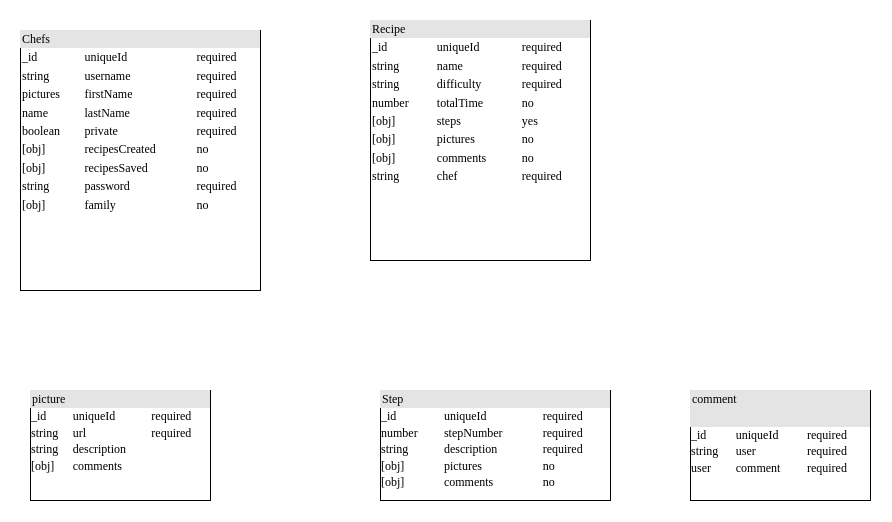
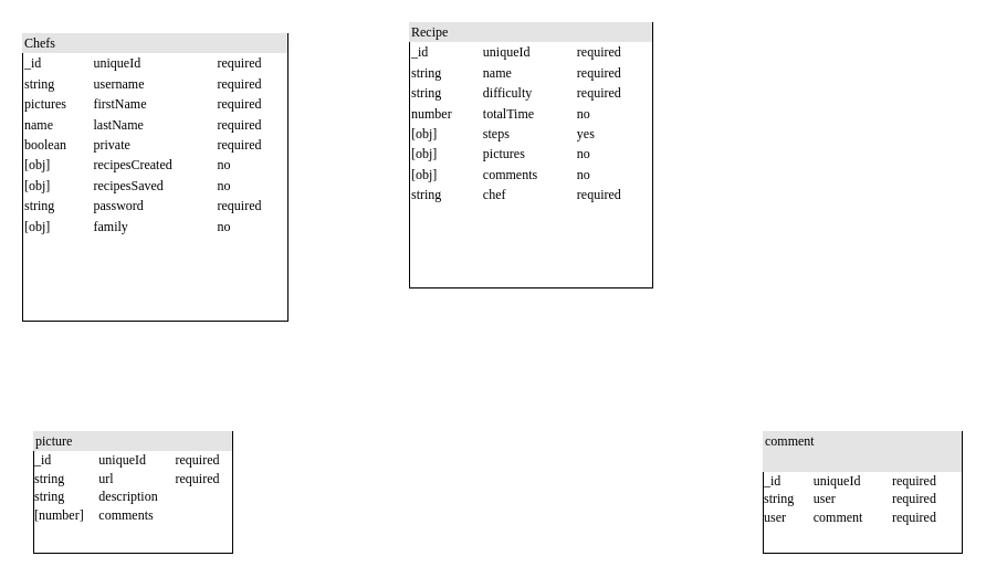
- <mxCell id="4" value="&lt;div style=&quot;box-sizing: border-box ; width: 100% ; background: #e4e4e4 ; padding: 2px&quot;&gt;picture&lt;br&gt;&lt;/div&gt;&lt;table style=&quot;width: 100% ; font-size: 1em&quot; cellpadding=&quot;1&quot; cellspacing=&quot;0&quot;&gt;&lt;tbody&gt;&lt;tr&gt;&lt;td&gt;_id&lt;/td&gt;&lt;td&gt;uniqueId&lt;/td&gt;&lt;td&gt;required&lt;/td&gt;&lt;/tr&gt;&lt;tr&gt;&lt;td&gt;string&lt;/td&gt;&lt;td&gt;url&lt;/td&gt;&lt;td&gt;required&lt;/td&gt;&lt;/tr&gt;&lt;tr&gt;&lt;td&gt;string&lt;/td&gt;&lt;td&gt;description&lt;/td&gt;&lt;td&gt;&lt;br&gt;&lt;/td&gt;&lt;/tr&gt;&lt;tr&gt;&lt;td&gt;[obj]&lt;/td&gt;&lt;td&gt;comments&lt;/td&gt;&lt;td&gt;&lt;br&gt;&lt;/td&gt;&lt;/tr&gt;&lt;/tbody&gt;&lt;/table&gt;" style="verticalAlign=top;align=left;overflow=fill;html=1;rounded=0;shadow=0;comic=0;labelBackgroundColor=none;strokeWidth=1;fontFamily=Verdana;fontSize=12" vertex="1" parent="1"><mxGeometry x="30" y="390" width="180" height="110" as="geometry" /></mxCell>
+ <mxCell id="4" value="&lt;div style=&quot;box-sizing: border-box ; width: 100% ; background: #e4e4e4 ; padding: 2px&quot;&gt;picture&lt;br&gt;&lt;/div&gt;&lt;table style=&quot;width: 100% ; font-size: 1em&quot; cellpadding=&quot;1&quot; cellspacing=&quot;0&quot;&gt;&lt;tbody&gt;&lt;tr&gt;&lt;td&gt;_id&lt;/td&gt;&lt;td&gt;uniqueId&lt;/td&gt;&lt;td&gt;required&lt;/td&gt;&lt;/tr&gt;&lt;tr&gt;&lt;td&gt;string&lt;/td&gt;&lt;td&gt;url&lt;/td&gt;&lt;td&gt;required&lt;/td&gt;&lt;/tr&gt;&lt;tr&gt;&lt;td&gt;string&lt;/td&gt;&lt;td&gt;description&lt;/td&gt;&lt;td&gt;&lt;br&gt;&lt;/td&gt;&lt;/tr&gt;&lt;tr&gt;&lt;td&gt;[number]&lt;/td&gt;&lt;td&gt;comments&lt;/td&gt;&lt;td&gt;&lt;br&gt;&lt;/td&gt;&lt;/tr&gt;&lt;/tbody&gt;&lt;/table&gt;" style="verticalAlign=top;align=left;overflow=fill;html=1;rounded=0;shadow=0;comic=0;labelBackgroundColor=none;strokeWidth=1;fontFamily=Verdana;fontSize=12" vertex="1" parent="1"><mxGeometry x="30" y="390" width="180" height="110" as="geometry" /></mxCell>
- <mxCell id="6" value="&lt;div style=&quot;box-sizing: border-box ; width: 100% ; background: #e4e4e4 ; padding: 2px&quot;&gt;Step&lt;/div&gt;&lt;table style=&quot;width: 100% ; font-size: 1em&quot; cellpadding=&quot;1&quot; cellspacing=&quot;0&quot;&gt;&lt;tbody&gt;&lt;tr&gt;&lt;td&gt;_id&lt;/td&gt;&lt;td&gt;uniqueId&lt;/td&gt;&lt;td&gt;required&lt;/td&gt;&lt;/tr&gt;&lt;tr&gt;&lt;td&gt;number&lt;/td&gt;&lt;td&gt;stepNumber&lt;/td&gt;&lt;td&gt;required&lt;/td&gt;&lt;/tr&gt;&lt;tr&gt;&lt;td&gt;string&lt;/td&gt;&lt;td&gt;description&lt;/td&gt;&lt;td&gt;required&lt;/td&gt;&lt;/tr&gt;&lt;tr&gt;&lt;td&gt;[obj]&lt;/td&gt;&lt;td&gt;pictures&lt;/td&gt;&lt;td&gt;no&lt;/td&gt;&lt;/tr&gt;&lt;tr&gt;&lt;td&gt;[obj]&lt;br&gt;&lt;/td&gt;&lt;td&gt;comments&lt;/td&gt;&lt;td&gt;no&lt;/td&gt;&lt;/tr&gt;&lt;/tbody&gt;&lt;/table&gt;" style="verticalAlign=top;align=left;overflow=fill;html=1;rounded=0;shadow=0;comic=0;labelBackgroundColor=none;strokeWidth=1;fontFamily=Verdana;fontSize=12" vertex="1" parent="1"><mxGeometry x="380" y="390" width="230" height="110" as="geometry" /></mxCell>
